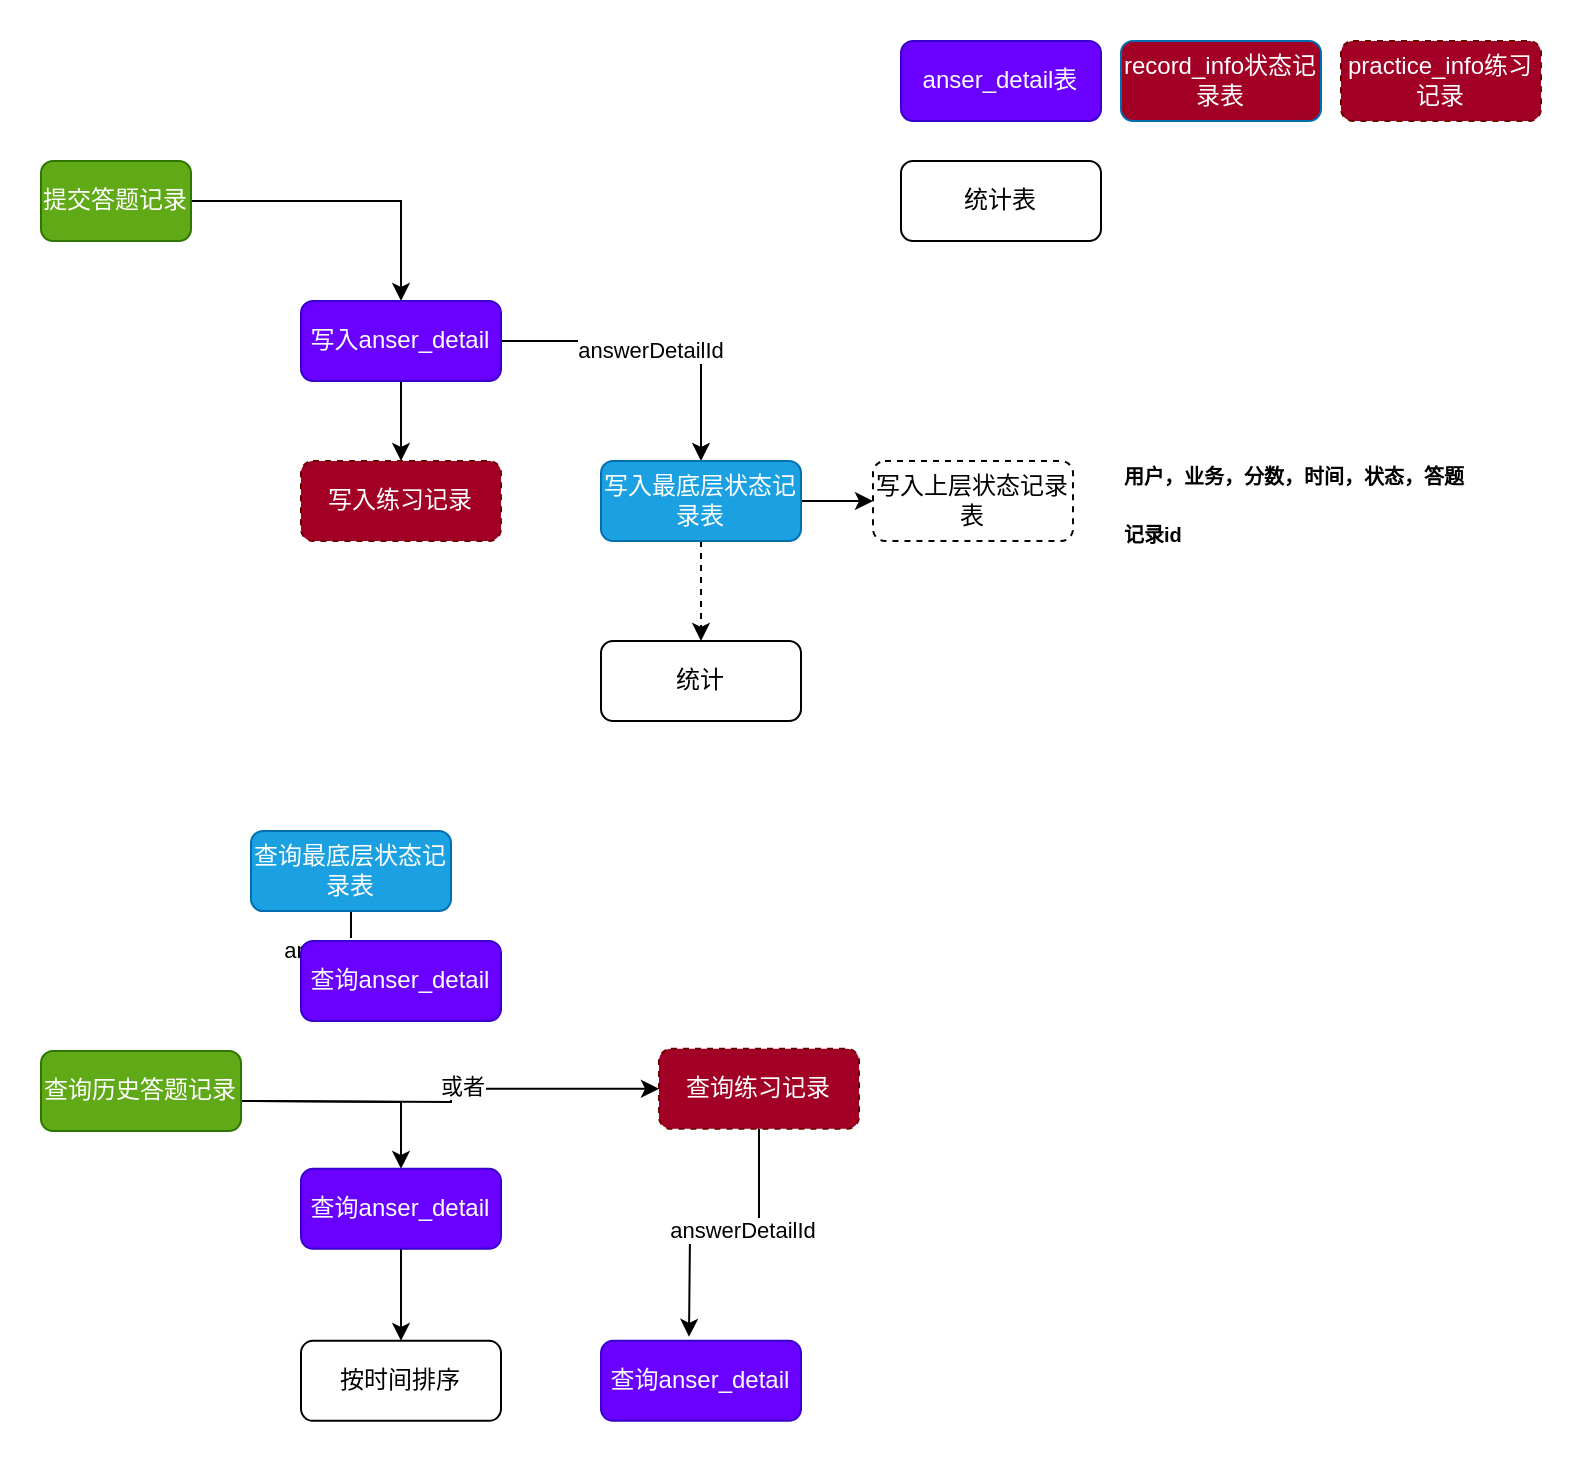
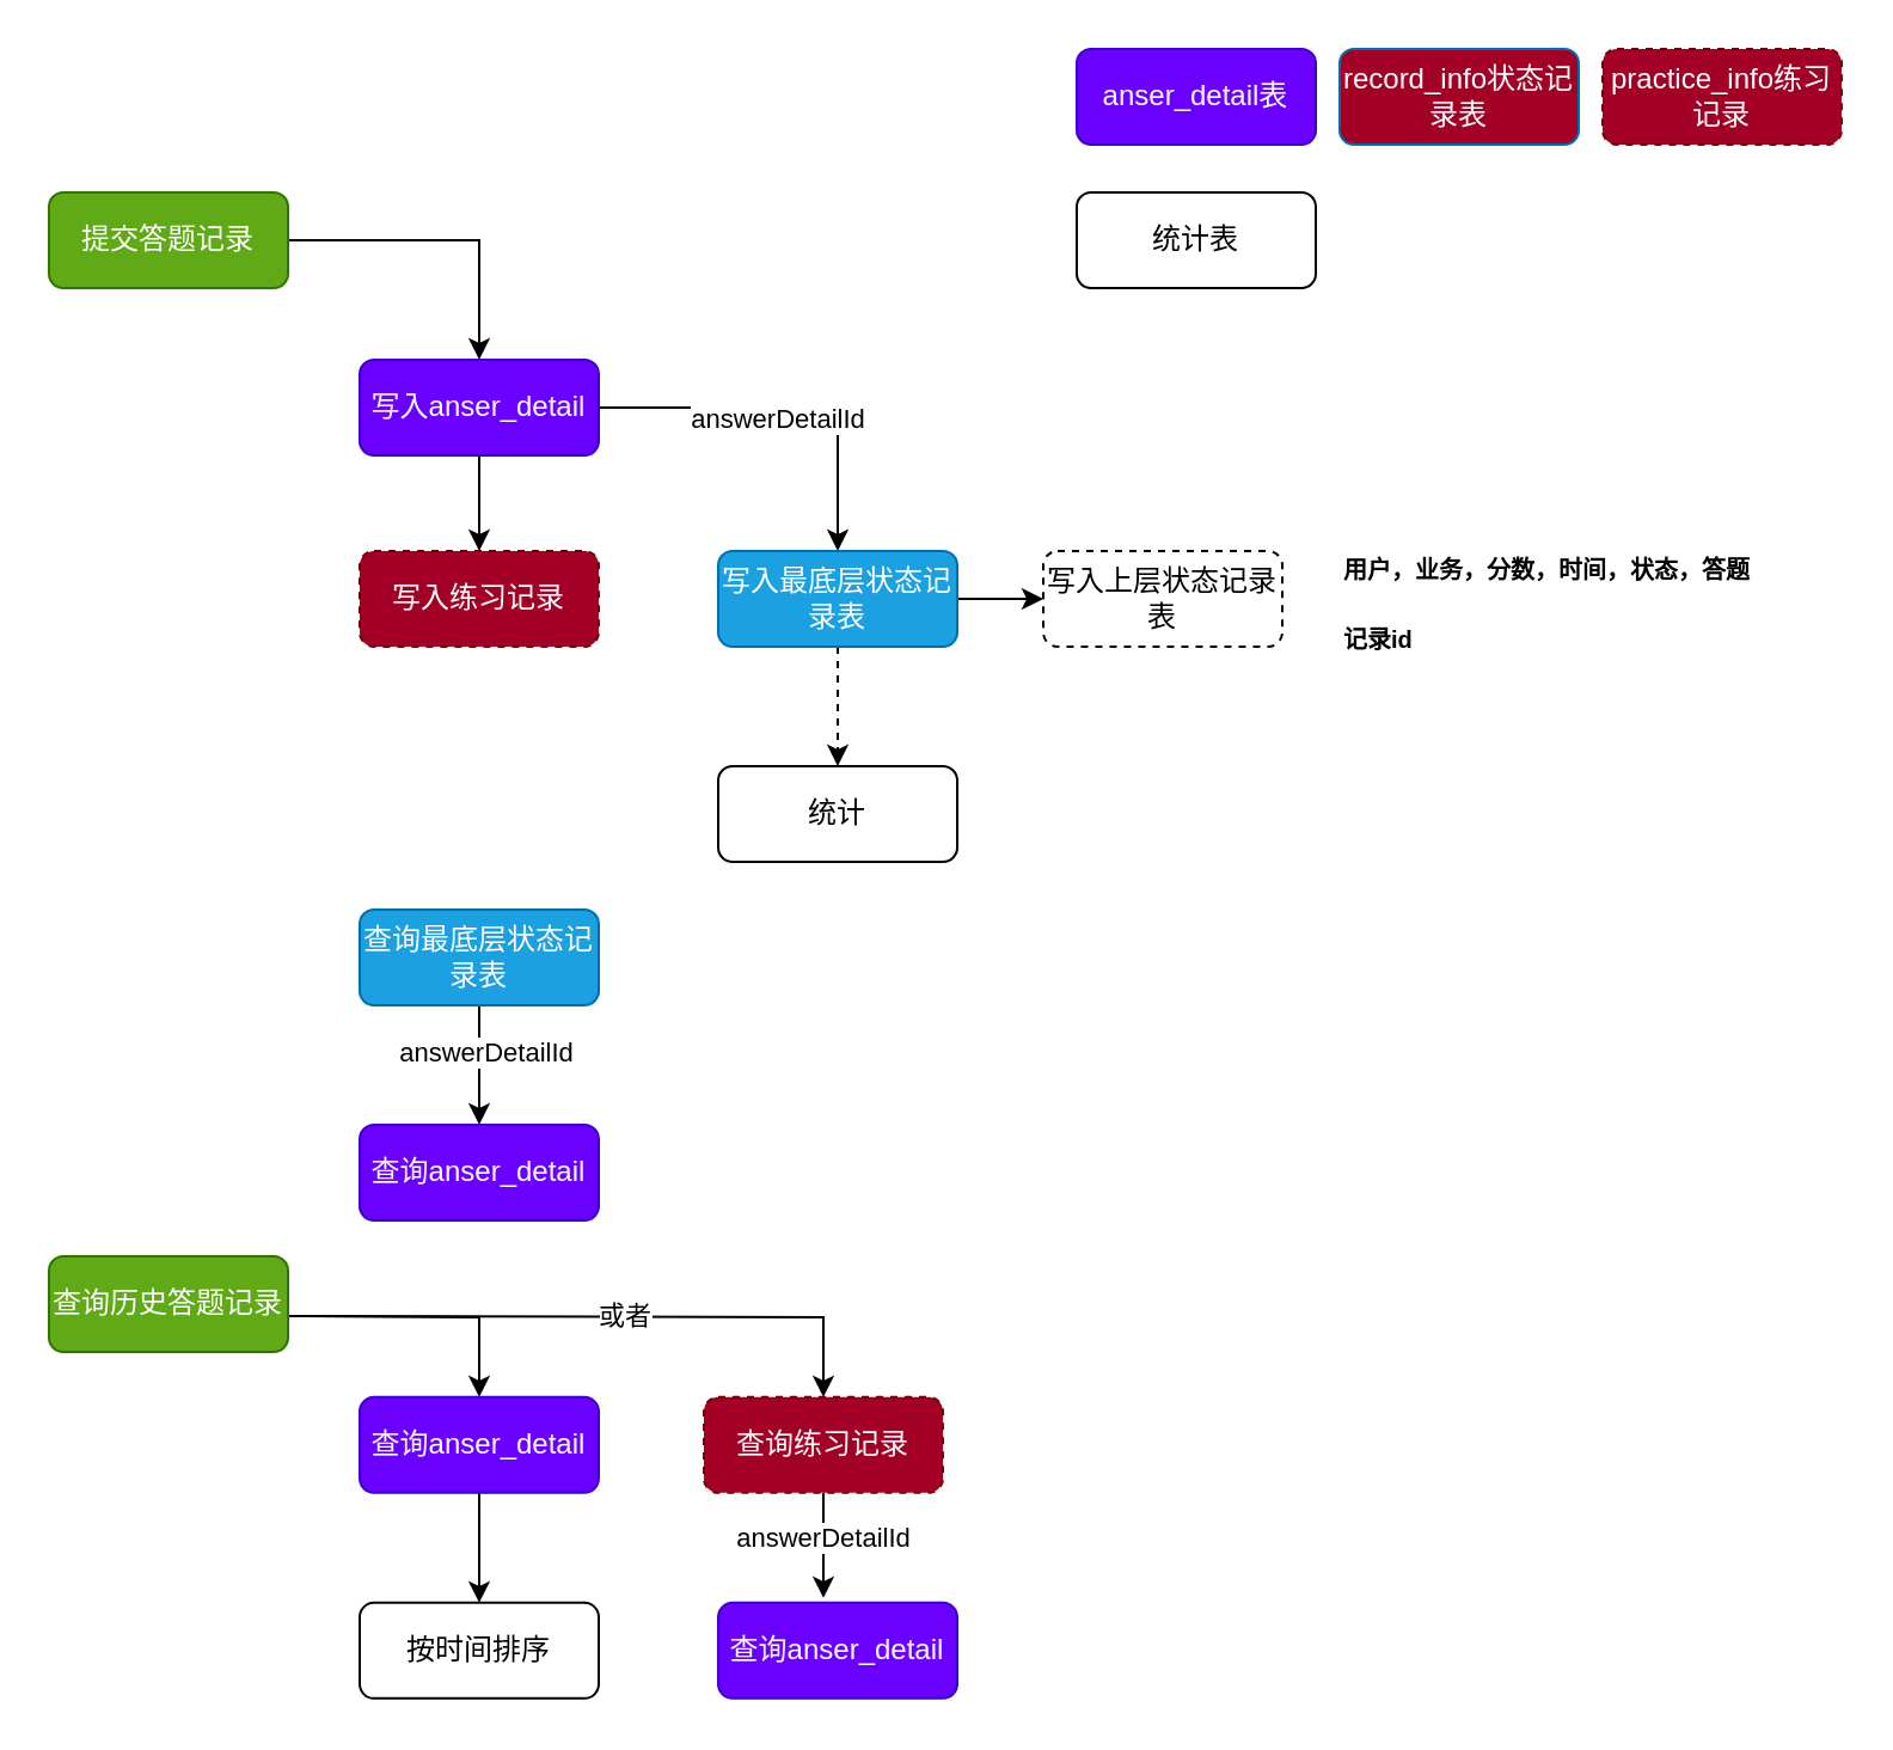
- <mxCell id="3" value="提交答题记录" style="rounded=1;whiteSpace=wrap;html=1;fillColor=#60a917;fontColor=#ffffff;strokeColor=#2D7600;" parent="1" vertex="1"><mxGeometry x="20" y="80" width="75" height="40" as="geometry" /></mxCell>
+ <mxCell id="3" value="提交答题记录" style="rounded=1;whiteSpace=wrap;html=1;fillColor=#60a917;fontColor=#ffffff;strokeColor=#2D7600;" parent="1" vertex="1"><mxGeometry x="20" y="80" width="100" height="40" as="geometry" /></mxCell>
- <mxCell id="17" value="查询最底层状态记录表" style="rounded=1;whiteSpace=wrap;html=1;fillColor=#1ba1e2;fontColor=#ffffff;strokeColor=#006EAF;" parent="1" vertex="1"><mxGeometry x="125" y="415" width="100" height="40" as="geometry" /></mxCell>
+ <mxCell id="17" value="查询最底层状态记录表" style="rounded=1;whiteSpace=wrap;html=1;fillColor=#1ba1e2;fontColor=#ffffff;strokeColor=#006EAF;" parent="1" vertex="1"><mxGeometry x="150" y="380" width="100" height="40" as="geometry" /></mxCell>
- <mxCell id="29" value="查询练习记录" style="rounded=1;whiteSpace=wrap;html=1;dashed=1;fillColor=#a20025;fontColor=#ffffff;strokeColor=#6F0000;" parent="1" vertex="1"><mxGeometry x="329" y="523.93" width="100" height="40" as="geometry" /></mxCell>
+ <mxCell id="29" value="查询练习记录" style="rounded=1;whiteSpace=wrap;html=1;dashed=1;fillColor=#a20025;fontColor=#ffffff;strokeColor=#6F0000;" parent="1" vertex="1"><mxGeometry x="294" y="583.93" width="100" height="40" as="geometry" /></mxCell>
